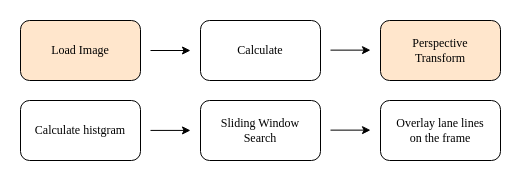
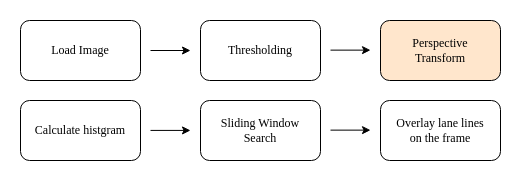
- <mxCell id="3" value="&lt;font face=&quot;Comic Sans MS&quot;&gt;Load Image&lt;/font&gt;" style="rounded=1;whiteSpace=wrap;html=1;fillColor=#ffe6cc;" vertex="1" parent="1"><mxGeometry x="20" y="20" width="120" height="60" as="geometry" /></mxCell>
+ <mxCell id="3" value="&lt;font face=&quot;Comic Sans MS&quot;&gt;Load Image&lt;/font&gt;" style="rounded=1;whiteSpace=wrap;html=1;" vertex="1" parent="1"><mxGeometry x="20" y="20" width="120" height="60" as="geometry" /></mxCell>
- <mxCell id="4" value="&lt;font face=&quot;Comic Sans MS&quot;&gt;Calculate&lt;/font&gt;" style="rounded=1;whiteSpace=wrap;html=1;" vertex="1" parent="1"><mxGeometry x="200" y="20" width="120" height="60" as="geometry" /></mxCell>
+ <mxCell id="4" value="&lt;font face=&quot;Comic Sans MS&quot;&gt;Thresholding&lt;/font&gt;" style="rounded=1;whiteSpace=wrap;html=1;" vertex="1" parent="1"><mxGeometry x="200" y="20" width="120" height="60" as="geometry" /></mxCell>
